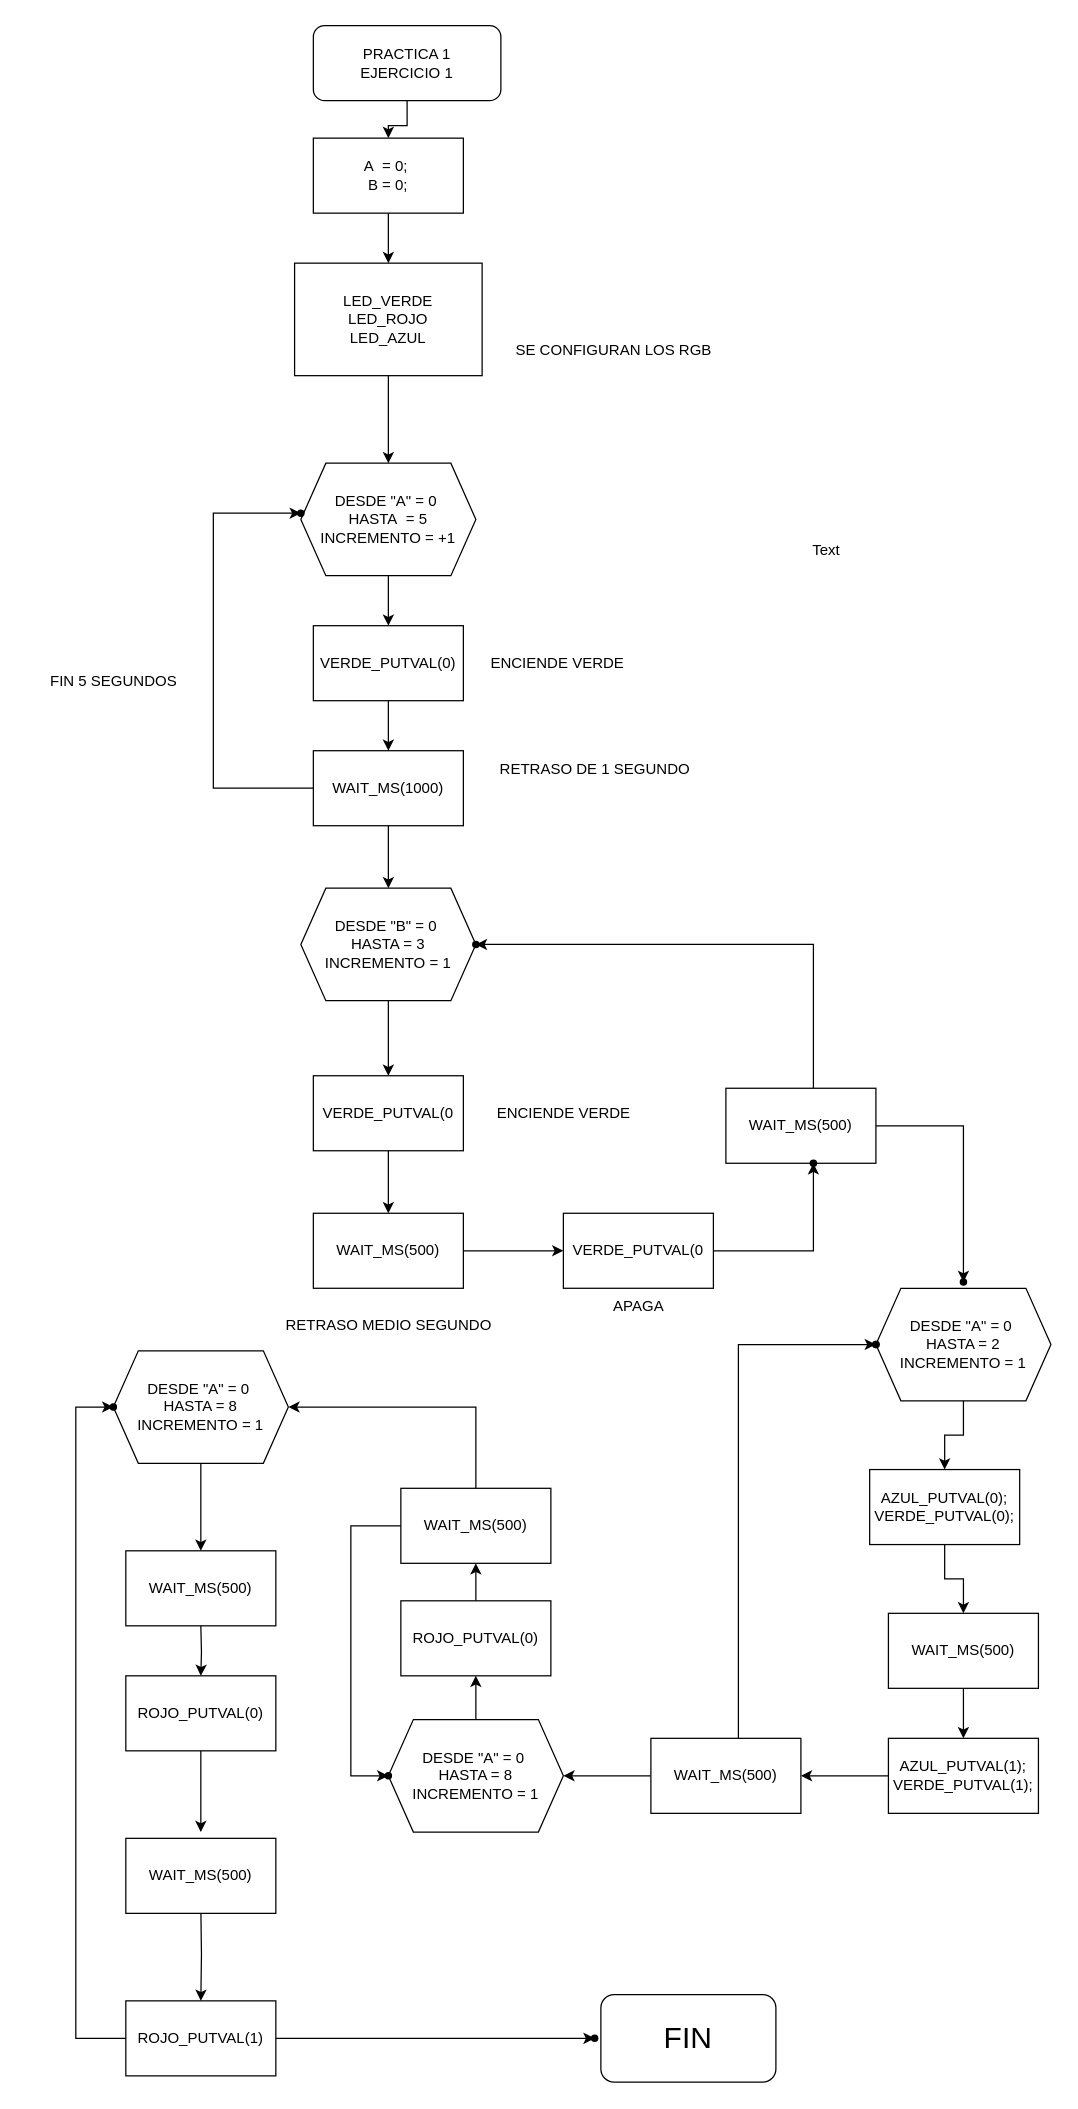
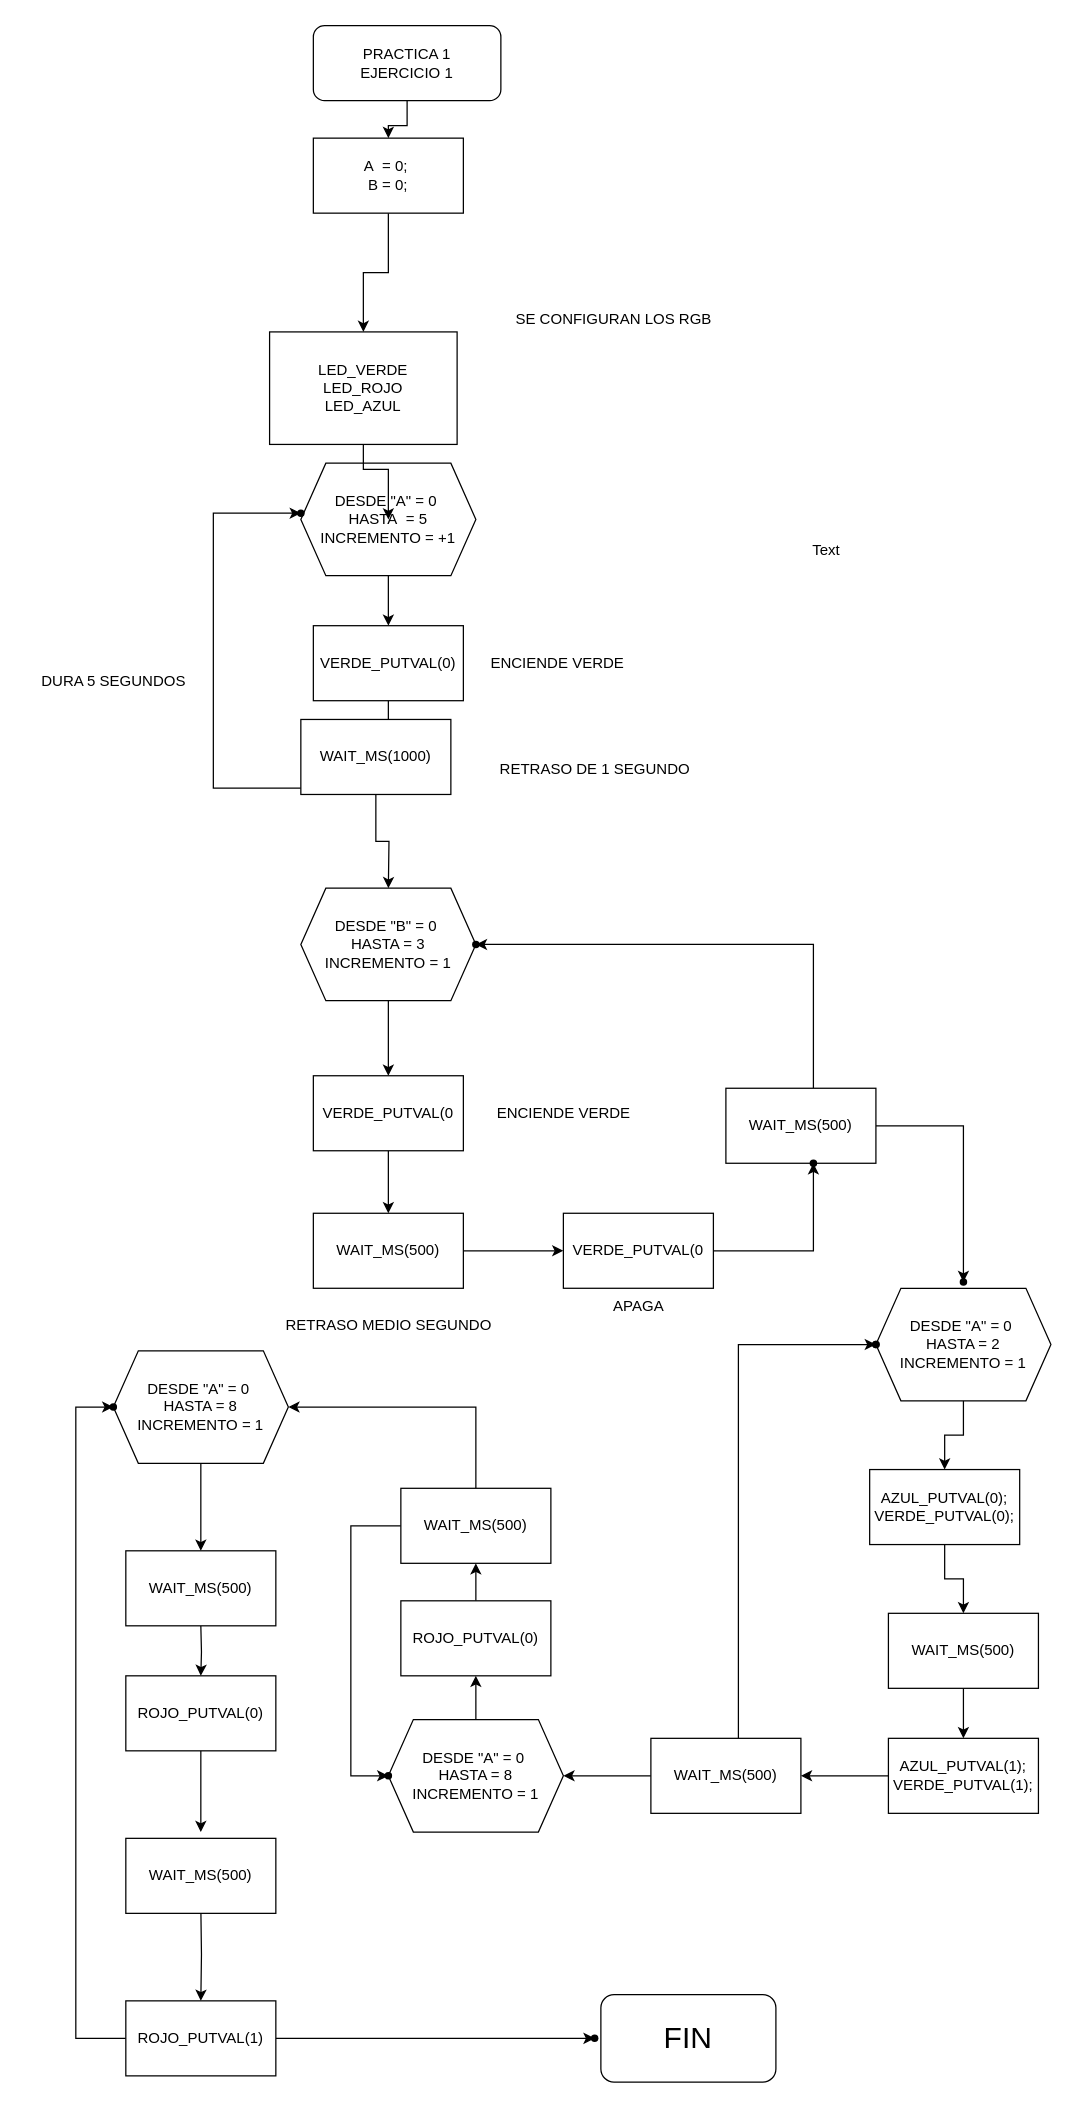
- <mxCell id="9" value="LED_VERDE&lt;br&gt;LED_ROJO&lt;br&gt;LED_AZUL" style="rounded=0;whiteSpace=wrap;html=1;" vertex="1" parent="1"><mxGeometry x="235" y="210" width="150" height="90" as="geometry" /></mxCell>
+ <mxCell id="9" value="LED_VERDE&lt;br&gt;LED_ROJO&lt;br&gt;LED_AZUL" style="rounded=0;whiteSpace=wrap;html=1;" vertex="1" parent="1"><mxGeometry x="215" y="265" width="150" height="90" as="geometry" /></mxCell>
- <mxCell id="10" value="SE CONFIGURAN LOS RGB" style="text;html=1;align=center;verticalAlign=middle;resizable=0;points=[];autosize=1;strokeColor=none;fillColor=none;" vertex="1" parent="1"><mxGeometry x="400" y="265" width="180" height="30" as="geometry" /></mxCell>
+ <mxCell id="10" value="SE CONFIGURAN LOS RGB" style="text;html=1;align=center;verticalAlign=middle;resizable=0;points=[];autosize=1;strokeColor=none;fillColor=none;" vertex="1" parent="1"><mxGeometry x="400" y="240" width="180" height="30" as="geometry" /></mxCell>
- <mxCell id="20" value="FIN 5 SEGUNDOS" style="text;html=1;align=center;verticalAlign=middle;resizable=0;points=[];autosize=1;strokeColor=none;fillColor=none;" vertex="1" parent="1"><mxGeometry y="530" width="140" height="30" as="geometry" x="20" /></mxCell>
+ <mxCell id="20" value="DURA 5 SEGUNDOS" style="text;html=1;align=center;verticalAlign=middle;resizable=0;points=[];autosize=1;strokeColor=none;fillColor=none;" vertex="1" parent="1"><mxGeometry y="530" width="140" height="30" as="geometry" x="20" /></mxCell>
- <mxCell id="17" value="WAIT_MS(1000)" style="rounded=0;whiteSpace=wrap;html=1;" vertex="1" parent="1"><mxGeometry x="250" y="600" width="120" height="60" as="geometry" /></mxCell>
+ <mxCell id="17" value="WAIT_MS(1000)" style="rounded=0;whiteSpace=wrap;html=1;" vertex="1" parent="1"><mxGeometry x="240" y="575" width="120" height="60" as="geometry" /></mxCell>
